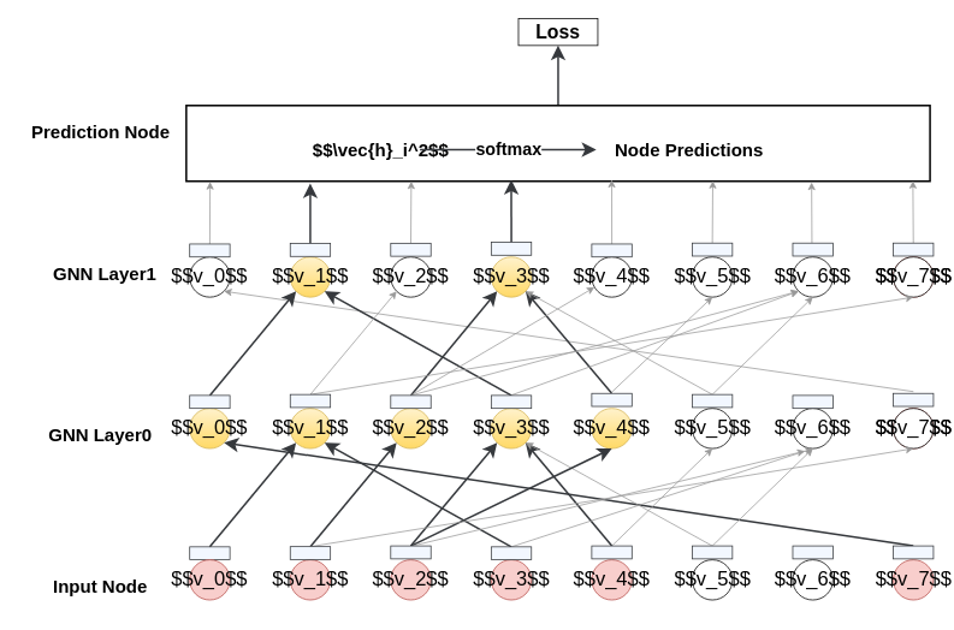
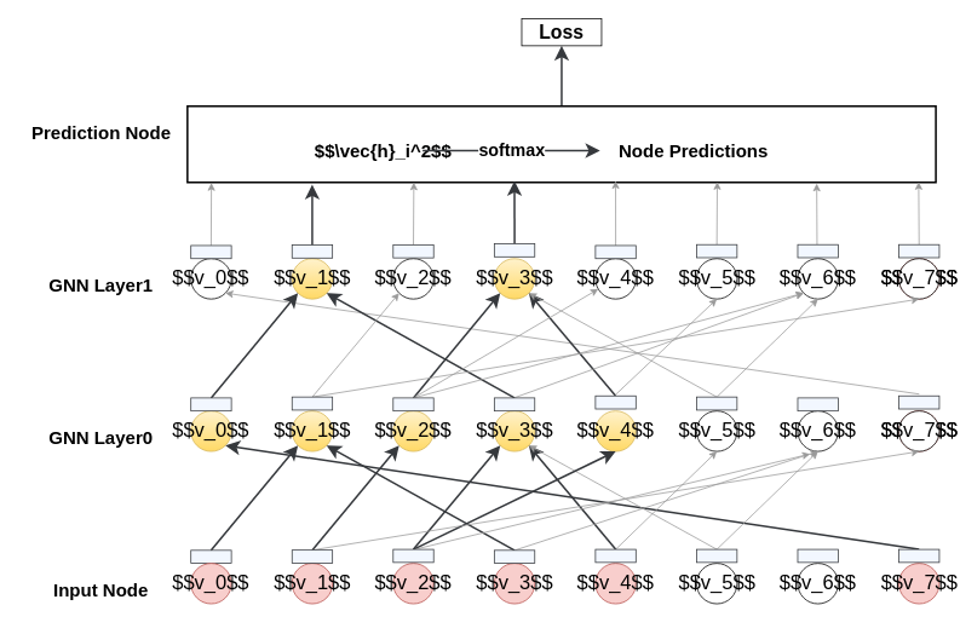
- <mxCell id="58" value="&lt;font size=&quot;1&quot;&gt;&lt;b style=&quot;font-size: 20px&quot;&gt;GNN Layer1&lt;/b&gt;&lt;/font&gt;" style="text;html=1;strokeColor=none;fillColor=none;align=center;verticalAlign=middle;whiteSpace=wrap;rounded=0;" parent="1" vertex="1"><mxGeometry x="47.289" y="274.62" width="137.079" height="56.0" as="geometry" /></mxCell>
+ <mxCell id="58" value="&lt;font size=&quot;1&quot;&gt;&lt;b style=&quot;font-size: 20px&quot;&gt;GNN Layer1&lt;/b&gt;&lt;/font&gt;" style="text;html=1;strokeColor=none;fillColor=none;align=center;verticalAlign=middle;whiteSpace=wrap;rounded=0;" parent="1" vertex="1"><mxGeometry x="42.289" y="284.62" width="137.079" height="56.0" as="geometry" /></mxCell>
